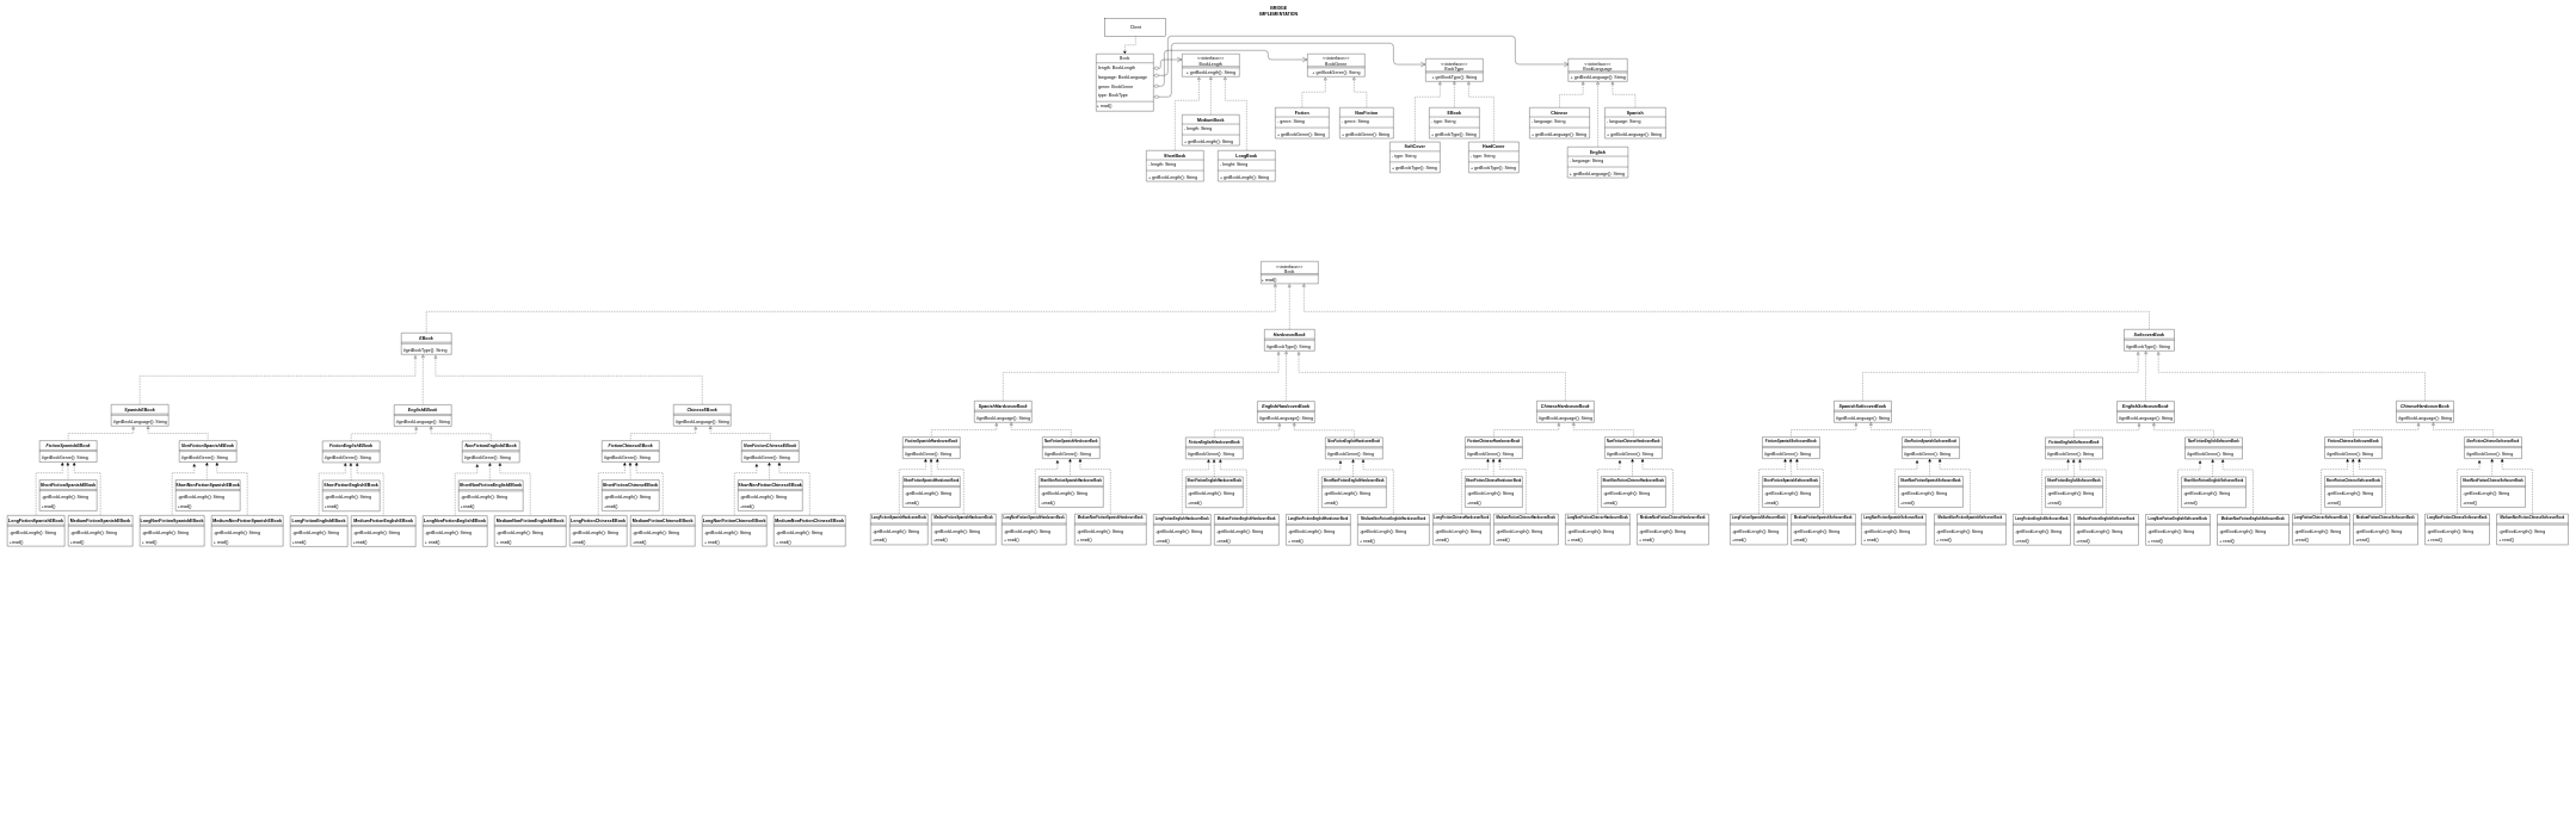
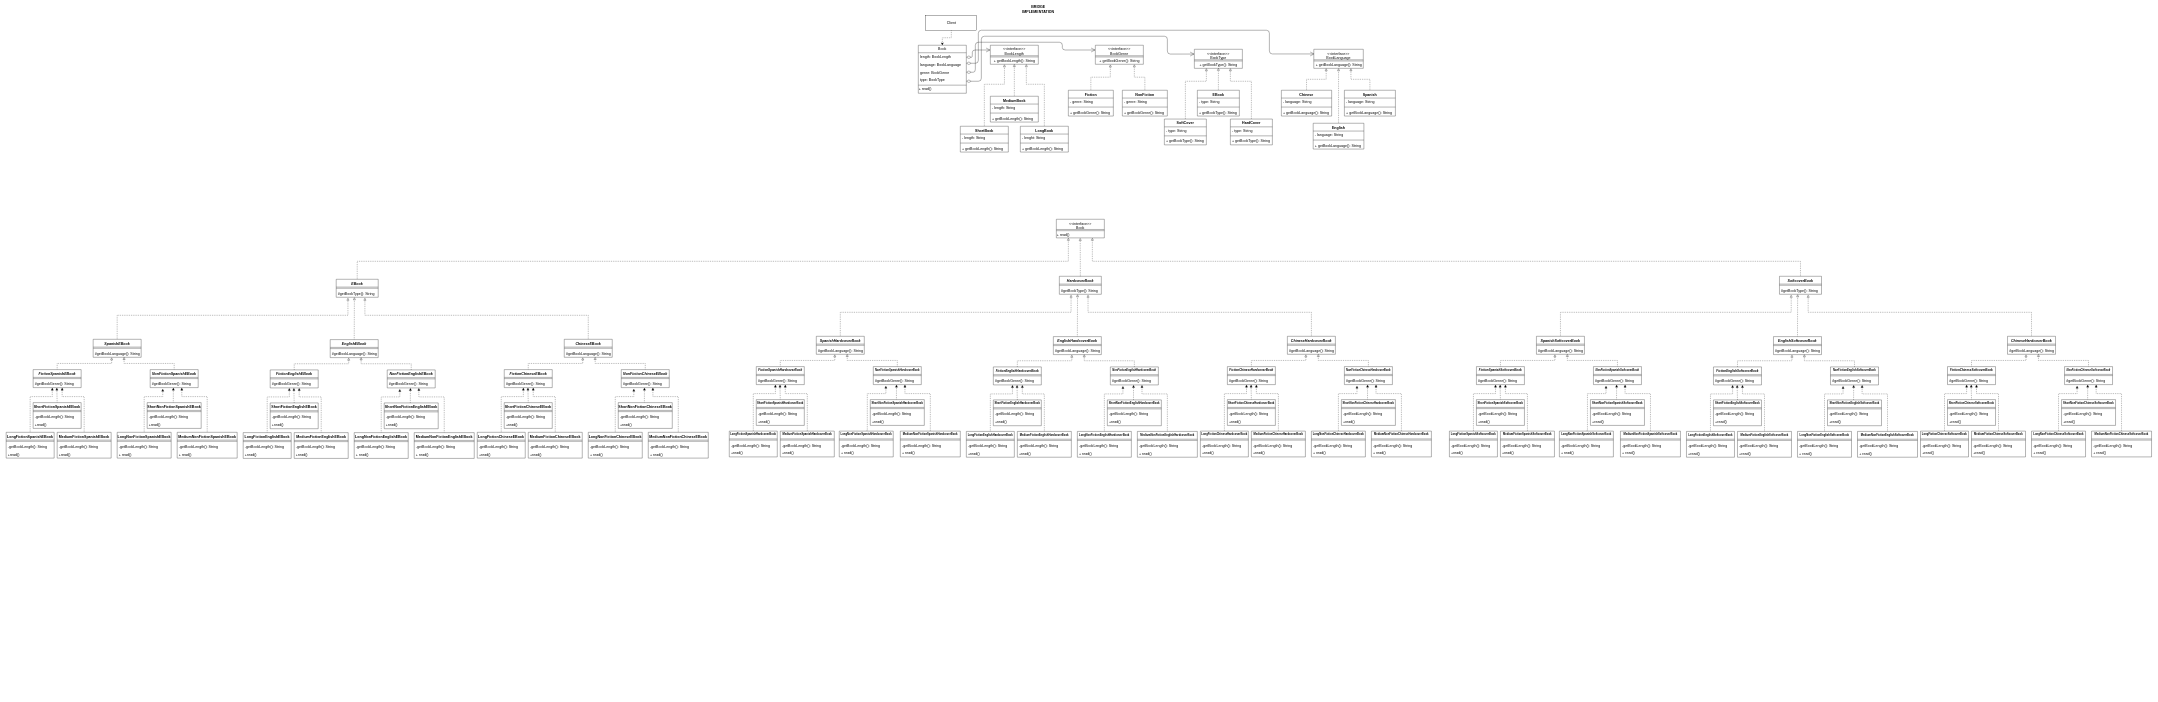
- <mxCell id="2" value="BRIDGE IMPLEMENTATION" style="text;html=1;strokeColor=none;fillColor=none;align=center;verticalAlign=middle;whiteSpace=wrap;rounded=0;fontStyle=1" vertex="1" parent="1"><mxGeometry x="3510" y="20" width="120" height="20" as="geometry" /></mxCell>
+ <mxCell id="2" value="BRIDGE IMPLEMENTATION" style="text;html=1;strokeColor=none;fillColor=none;align=center;verticalAlign=middle;whiteSpace=wrap;rounded=0;fontStyle=1" vertex="1" parent="1"><mxGeometry x="3400" y="20" width="120" height="20" as="geometry" /></mxCell>
